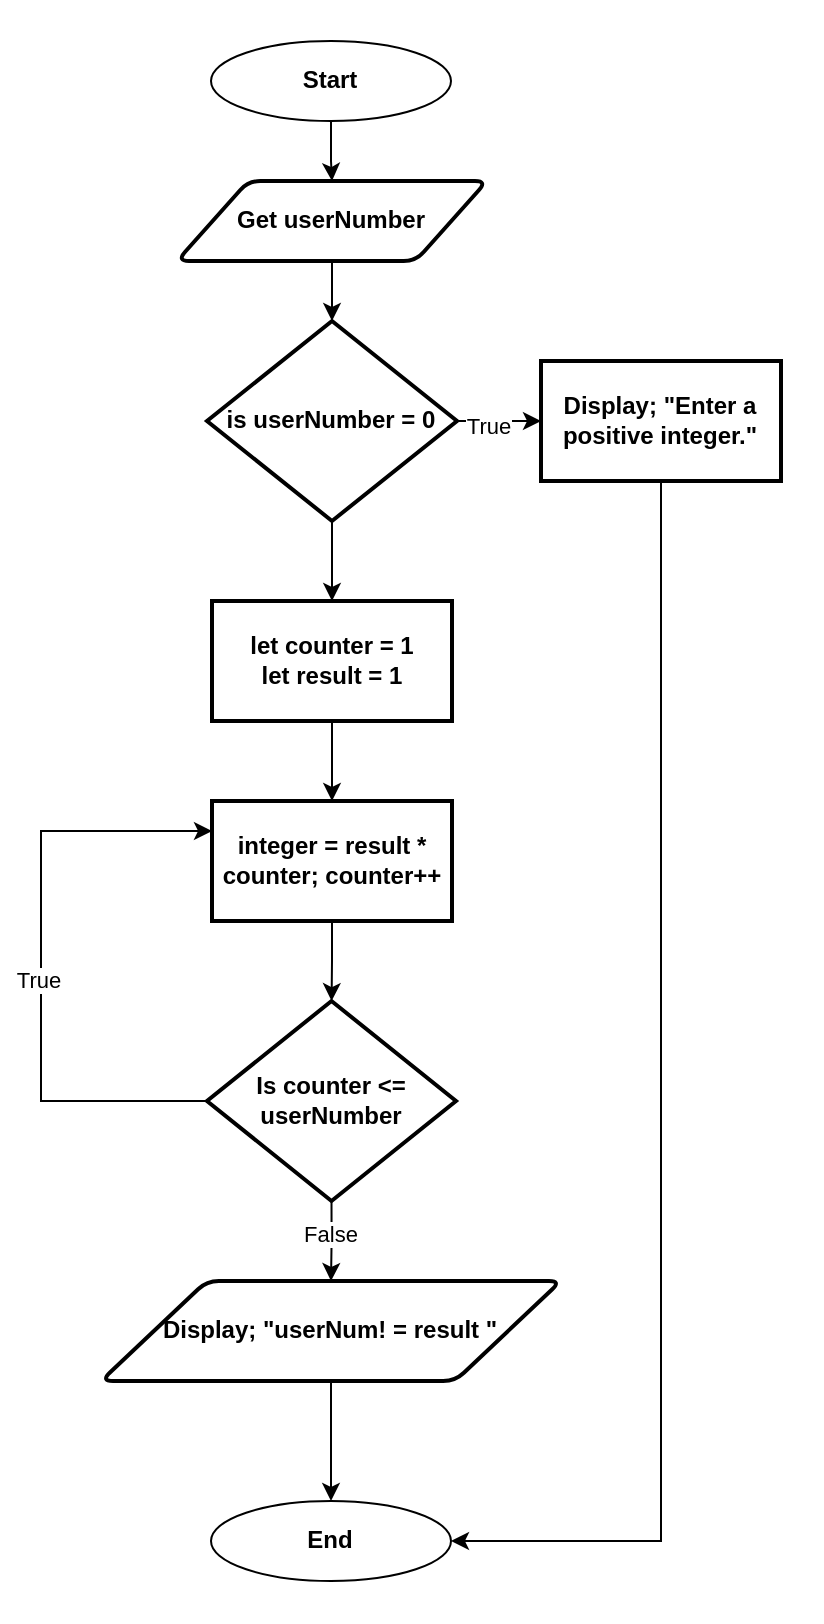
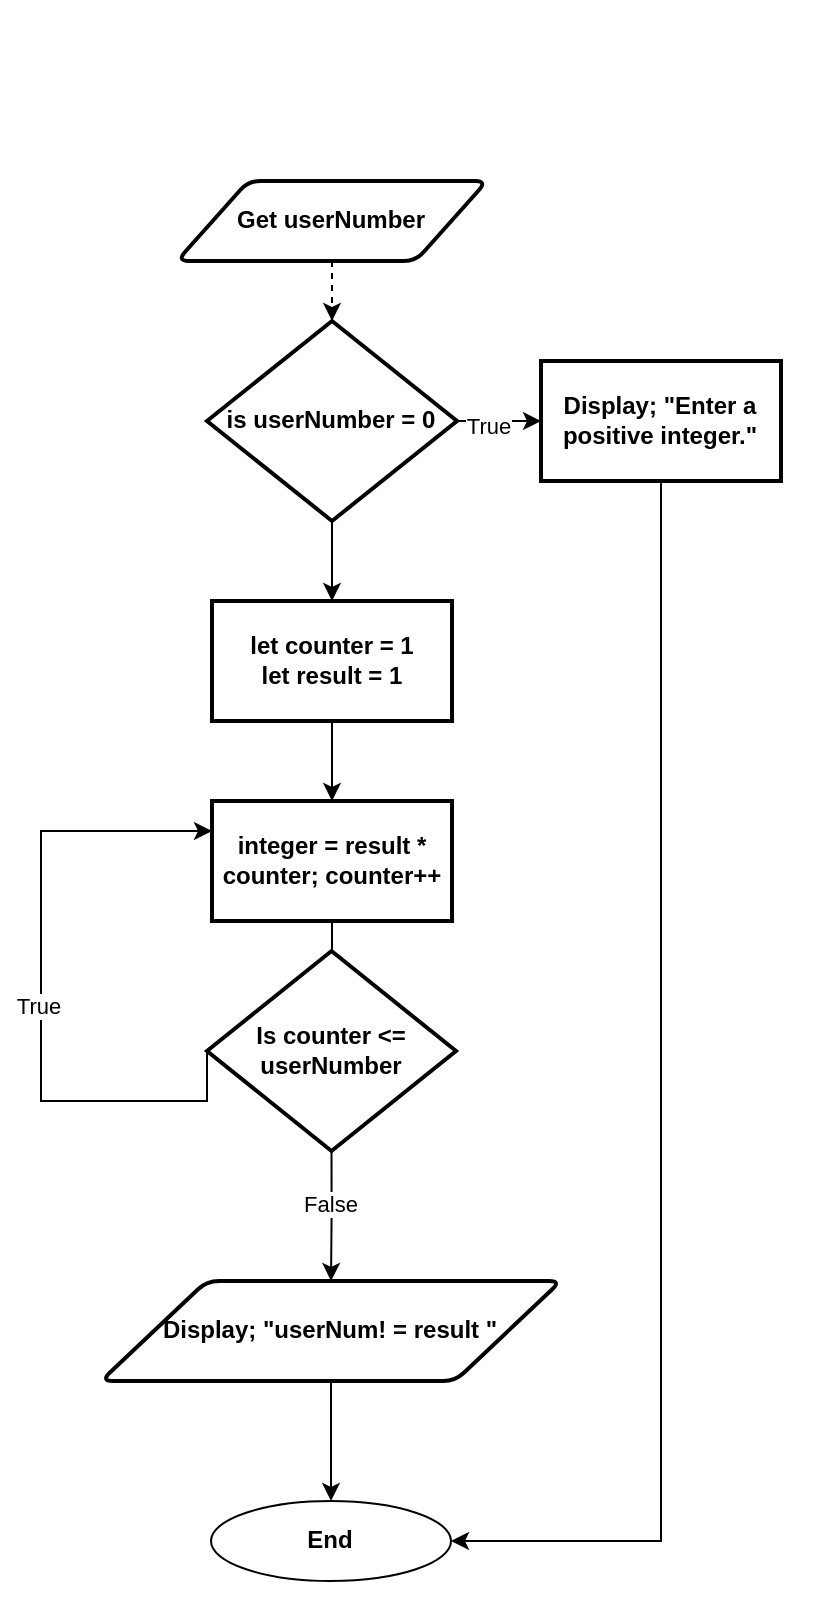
- <mxCell id="3" value="&lt;b&gt;Start&lt;/b&gt;" style="ellipse;whiteSpace=wrap;html=1;" vertex="1" parent="1"><mxGeometry x="105" width="120" height="40" as="geometry" y="20" /></mxCell>
- <mxCell id="2" style="edgeStyle=orthogonalEdgeStyle;rounded=0;orthogonalLoop=1;jettySize=auto;html=1;exitX=0.5;exitY=1;exitDx=0;exitDy=0;" edge="1" parent="1" source="3" target="4"><mxGeometry relative="1" as="geometry" /></mxCell>
- <mxCell id="9" style="edgeStyle=orthogonalEdgeStyle;rounded=0;orthogonalLoop=1;jettySize=auto;html=1;exitX=0.5;exitY=1;exitDx=0;exitDy=0;entryX=0.5;entryY=0;entryDx=0;entryDy=0;entryPerimeter=0;" edge="1" parent="1" source="4" target="8"><mxGeometry relative="1" as="geometry" /></mxCell>
+ <mxCell id="9" style="edgeStyle=orthogonalEdgeStyle;rounded=0;orthogonalLoop=1;jettySize=auto;html=1;exitX=0.5;exitY=1;exitDx=0;exitDy=0;entryX=0.5;entryY=0;entryDx=0;entryDy=0;entryPerimeter=0;dashed=1;" edge="1" parent="1" source="4" target="8"><mxGeometry relative="1" as="geometry" /></mxCell>
- <mxCell id="20" value="&lt;b&gt;Is counter &amp;lt;= userNumber&lt;/b&gt;" style="rhombus;whiteSpace=wrap;html=1;strokeWidth=2;" vertex="1" parent="1"><mxGeometry x="103" y="500" width="124.5" height="100" as="geometry" /></mxCell>
+ <mxCell id="20" value="&lt;b&gt;Is counter &amp;lt;= userNumber&lt;/b&gt;" style="rhombus;whiteSpace=wrap;html=1;strokeWidth=2;" vertex="1" parent="1"><mxGeometry x="103" y="475" width="124.5" height="100" as="geometry" /></mxCell>
